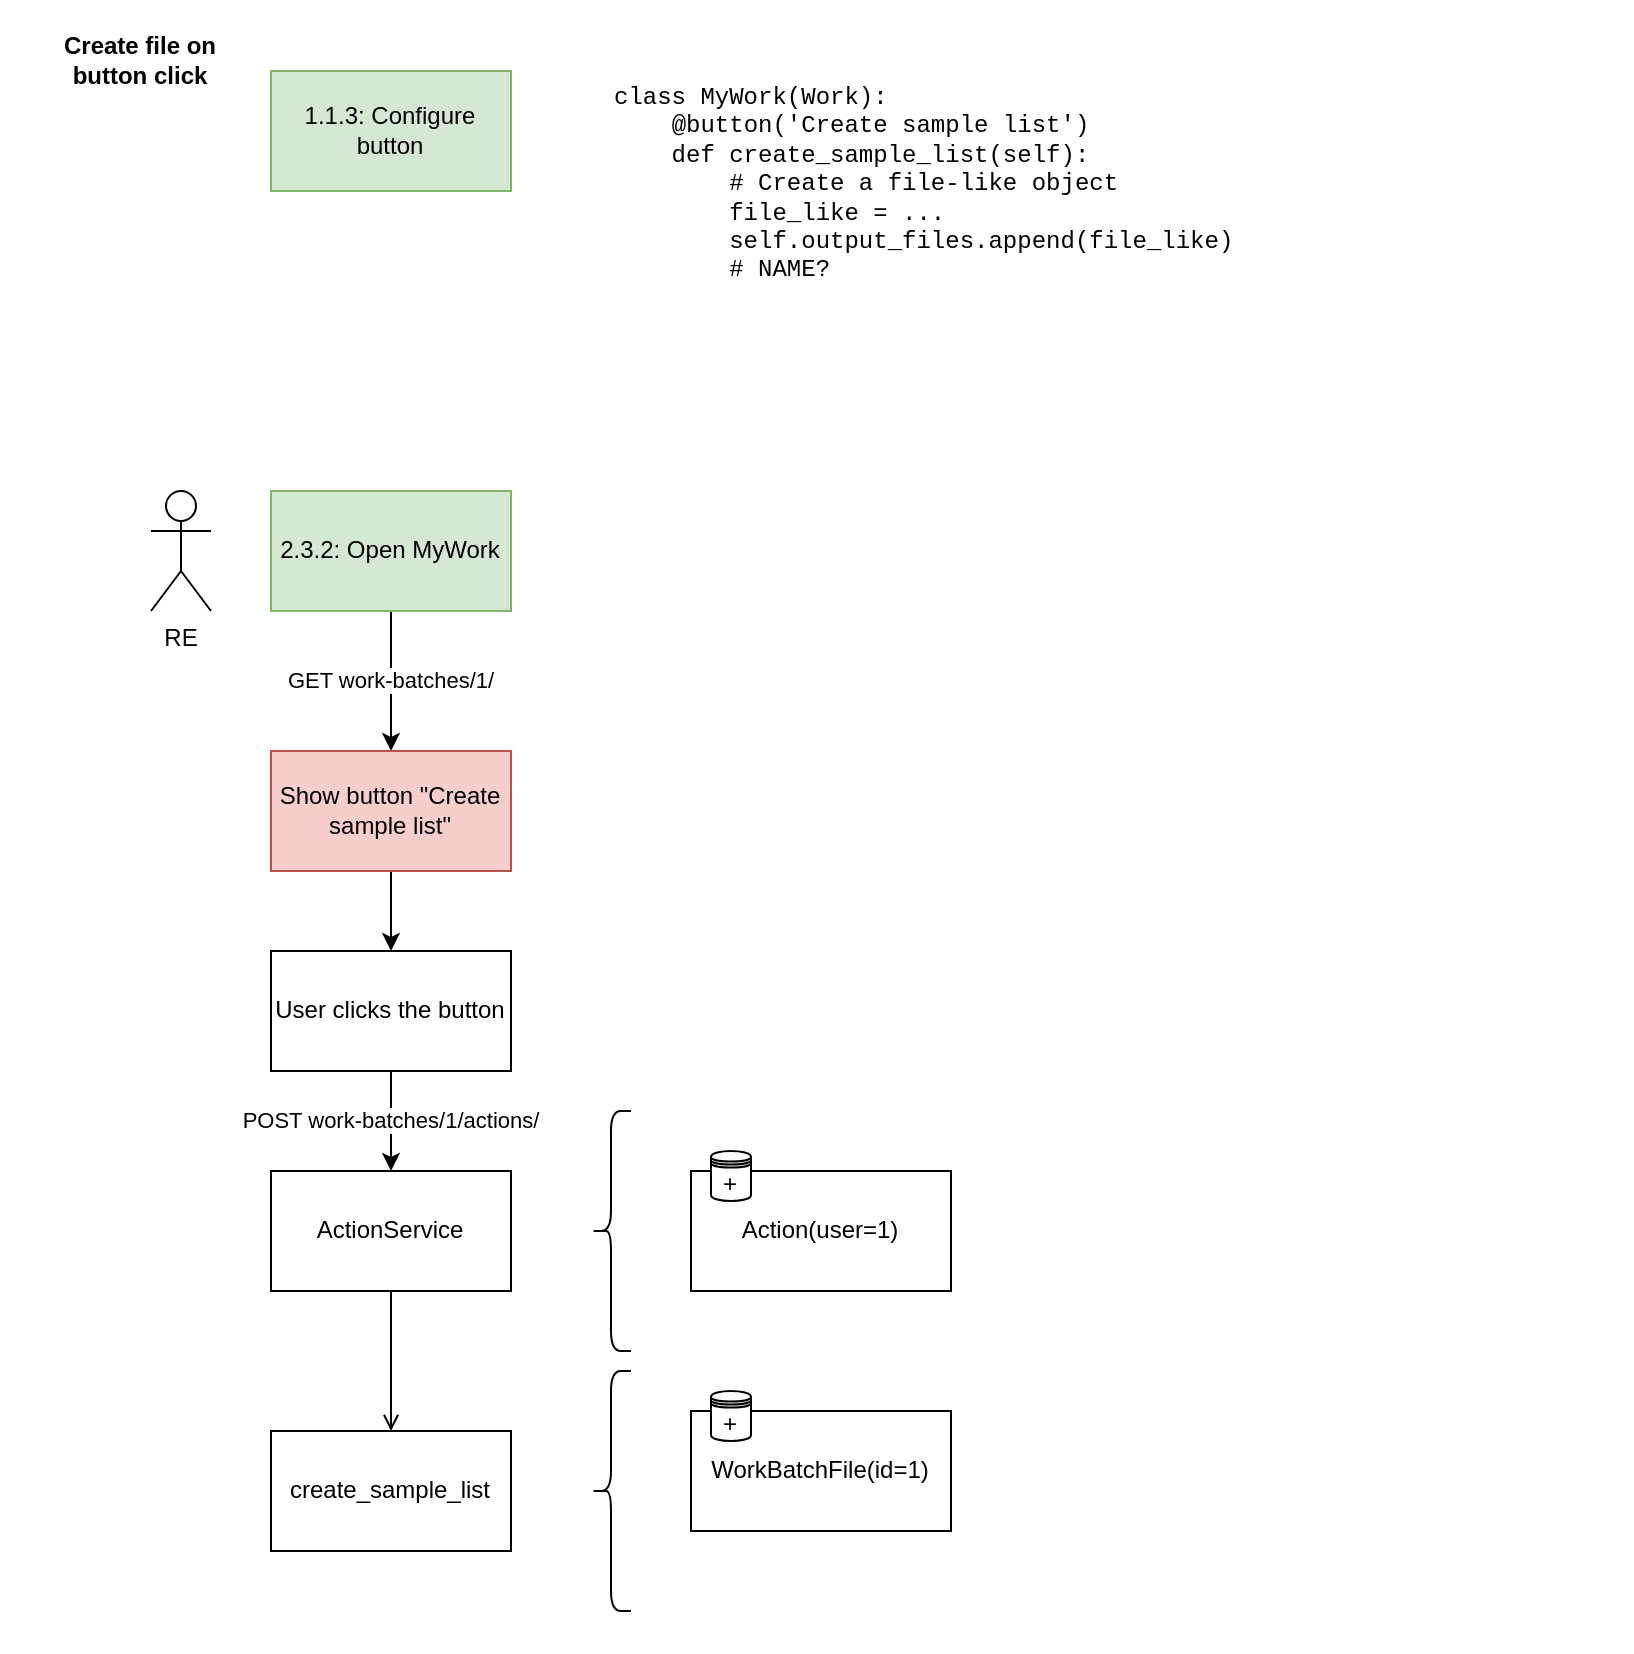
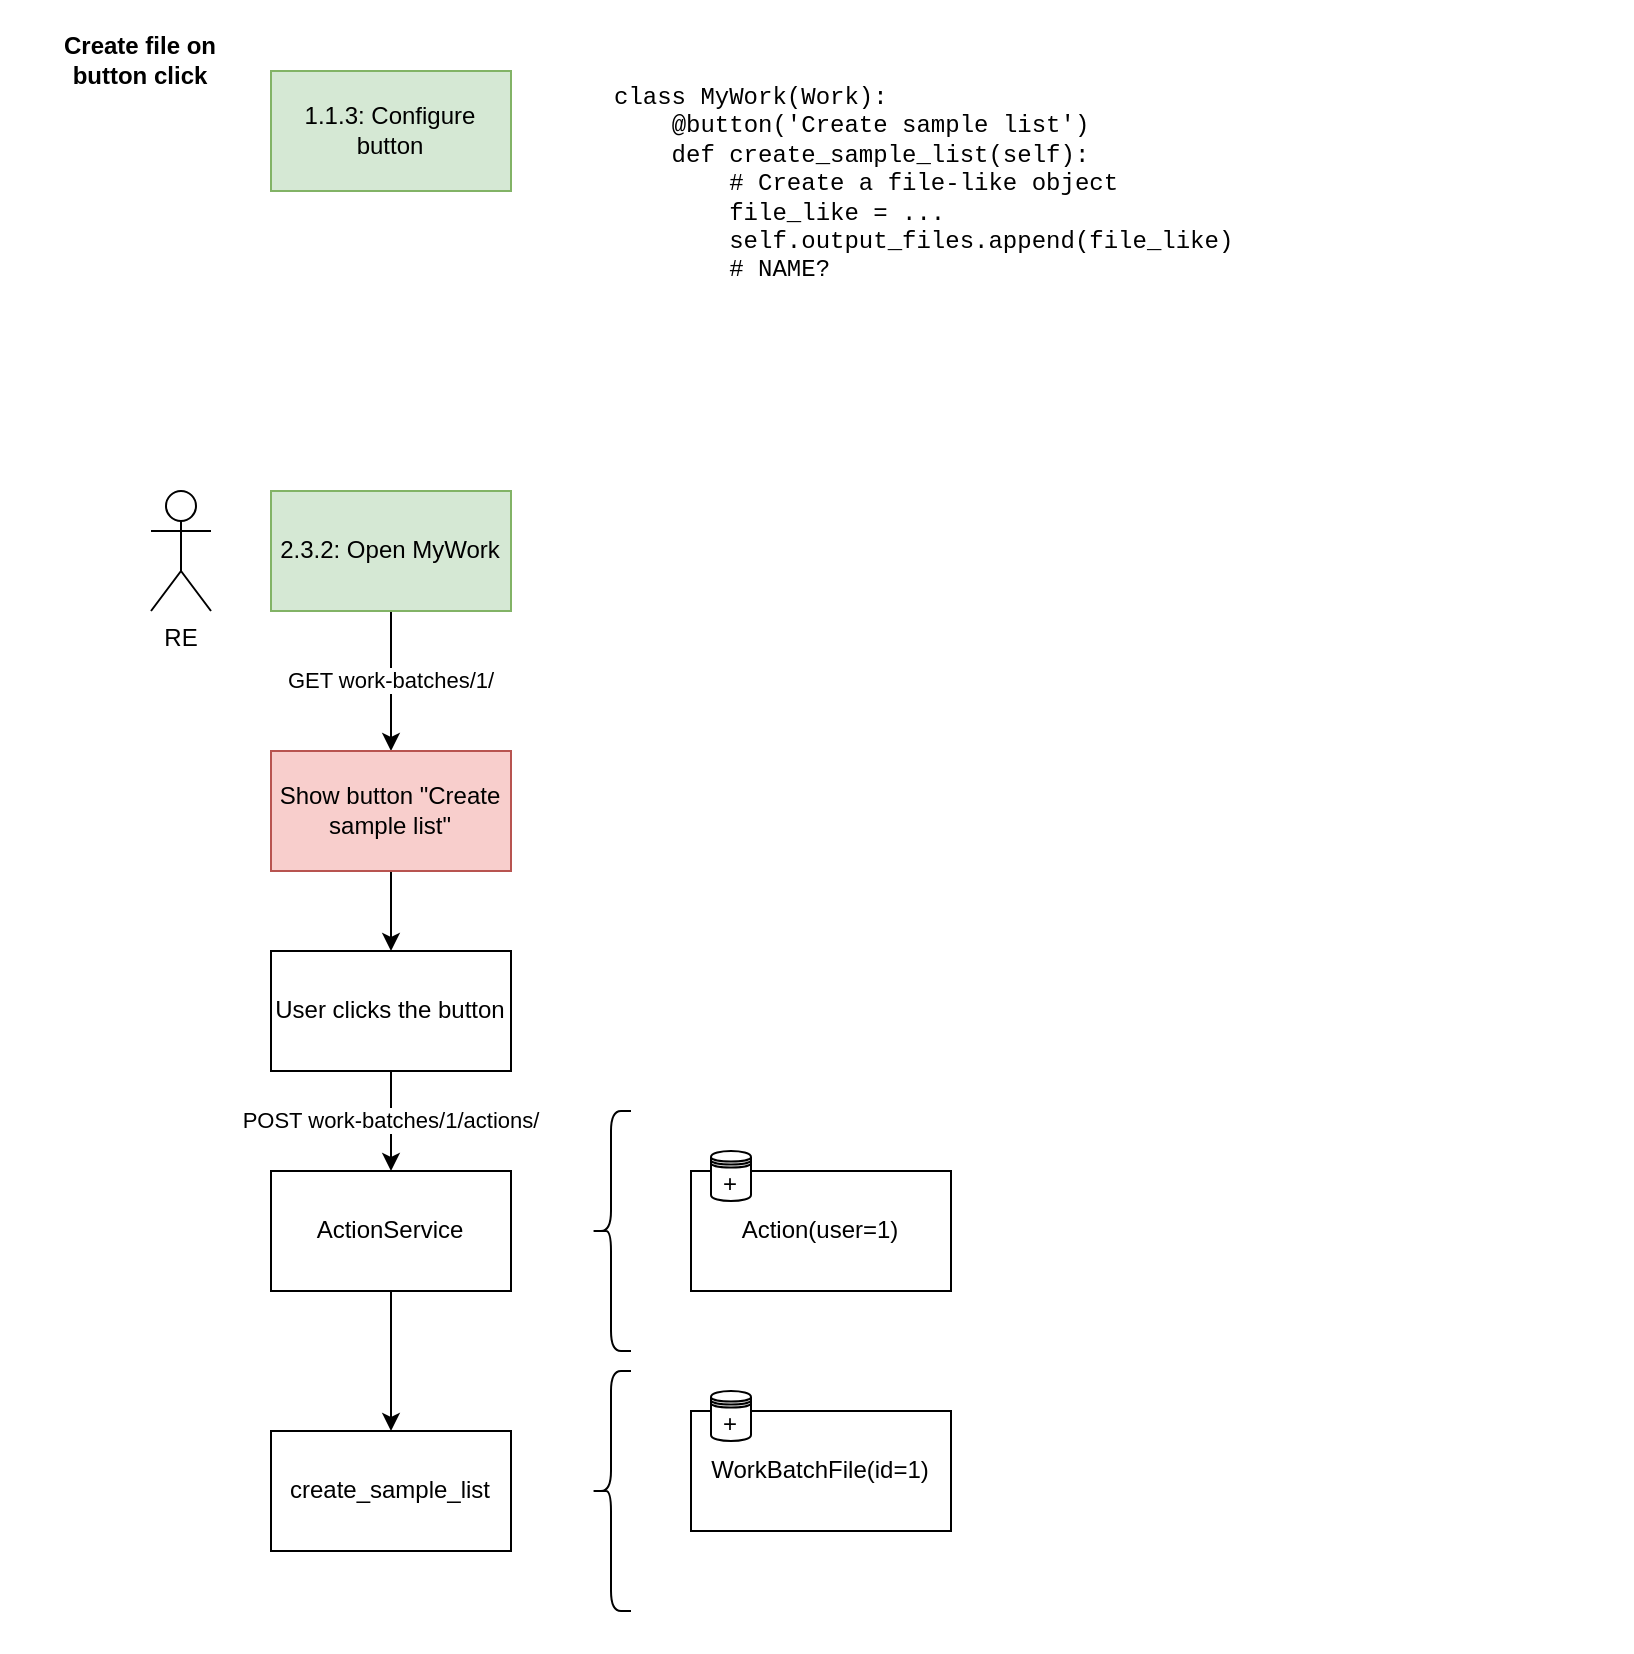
- <mxCell id="12" value="" style="edgeStyle=orthogonalEdgeStyle;rounded=0;orthogonalLoop=1;jettySize=auto;html=1;endArrow=open;" parent="1" source="13" target="17" edge="1"><mxGeometry relative="1" as="geometry" /></mxCell>
+ <mxCell id="12" value="" style="edgeStyle=orthogonalEdgeStyle;rounded=0;orthogonalLoop=1;jettySize=auto;html=1;" parent="1" source="13" target="17" edge="1"><mxGeometry relative="1" as="geometry" /></mxCell>
